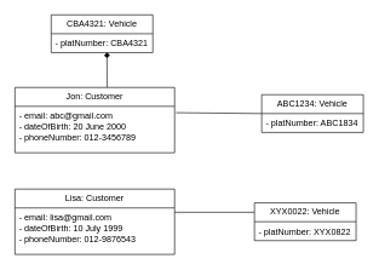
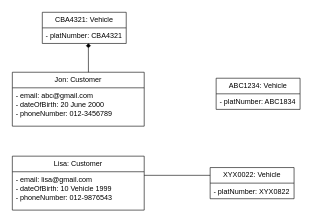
- <mxCell id="13" value="" style="endArrow=none;html=1;rounded=0;exitX=1.009;exitY=0.137;exitDx=0;exitDy=0;exitPerimeter=0;entryX=0;entryY=0.5;entryDx=0;entryDy=0;" edge="1" parent="1" source="3" target="6"><mxGeometry width="50" height="50" relative="1" as="geometry"><mxPoint x="310" y="140" as="sourcePoint" /><mxPoint x="360" y="90" as="targetPoint" /></mxGeometry></mxCell>
- <mxCell id="5" value="- email: lisa@gmail.com&lt;div&gt;- dateOfBirth: 10 July 1999&lt;/div&gt;&lt;div&gt;- phoneNumber: 012-9876543&lt;/div&gt;" style="text;strokeColor=none;fillColor=none;align=left;verticalAlign=top;spacingLeft=4;spacingRight=4;overflow=hidden;rotatable=0;points=[[0,0.5],[1,0.5]];portConstraint=eastwest;whiteSpace=wrap;html=1;" vertex="1" parent="4"><mxGeometry y="26" width="220" height="64" as="geometry" /></mxCell>
+ <mxCell id="5" value="- email: lisa@gmail.com&lt;div&gt;- dateOfBirth: 10 Vehicle 1999&lt;/div&gt;&lt;div&gt;- phoneNumber: 012-9876543&lt;/div&gt;" style="text;strokeColor=none;fillColor=none;align=left;verticalAlign=top;spacingLeft=4;spacingRight=4;overflow=hidden;rotatable=0;points=[[0,0.5],[1,0.5]];portConstraint=eastwest;whiteSpace=wrap;html=1;" vertex="1" parent="4"><mxGeometry y="26" width="220" height="64" as="geometry" /></mxCell>
